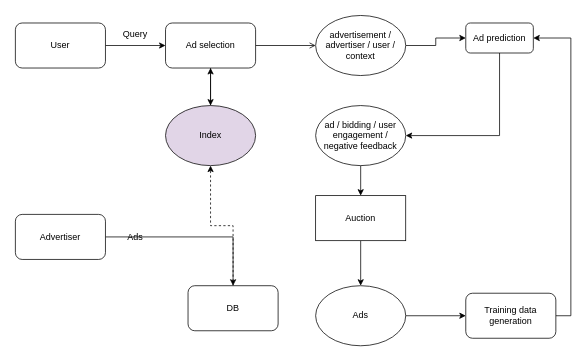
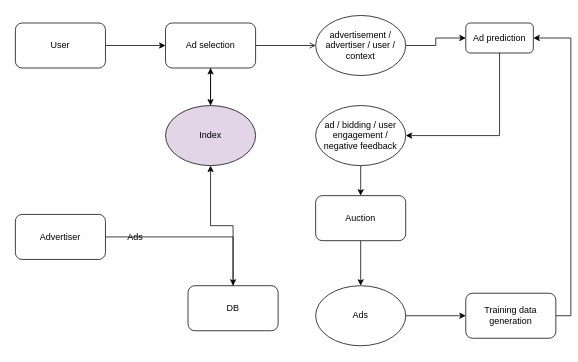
- <mxCell id="7" value="Query" style="text;html=1;strokeColor=none;fillColor=none;align=center;verticalAlign=middle;whiteSpace=wrap;rounded=0;" vertex="1" parent="1"><mxGeometry x="150" y="30" width="60" height="30" as="geometry" /></mxCell>
- <mxCell id="10" style="edgeStyle=orthogonalEdgeStyle;rounded=0;orthogonalLoop=1;jettySize=auto;html=1;exitX=0.5;exitY=0;exitDx=0;exitDy=0;entryX=0.5;entryY=1;entryDx=0;entryDy=0;dashed=1;" edge="1" parent="1" source="11" target="9"><mxGeometry relative="1" as="geometry" /></mxCell>
+ <mxCell id="10" style="edgeStyle=orthogonalEdgeStyle;rounded=0;orthogonalLoop=1;jettySize=auto;html=1;exitX=0.5;exitY=0;exitDx=0;exitDy=0;entryX=0.5;entryY=1;entryDx=0;entryDy=0;" edge="1" parent="1" source="11" target="9"><mxGeometry relative="1" as="geometry" /></mxCell>
- <mxCell id="22" value="Auction" style="whiteSpace=wrap;html=1;rounded=0;" vertex="1" parent="1"><mxGeometry x="420" y="260" width="120" height="60" as="geometry" /></mxCell>
+ <mxCell id="22" value="Auction" style="rounded=1;whiteSpace=wrap;html=1;" vertex="1" parent="1"><mxGeometry x="420" y="260" width="120" height="60" as="geometry" /></mxCell>
